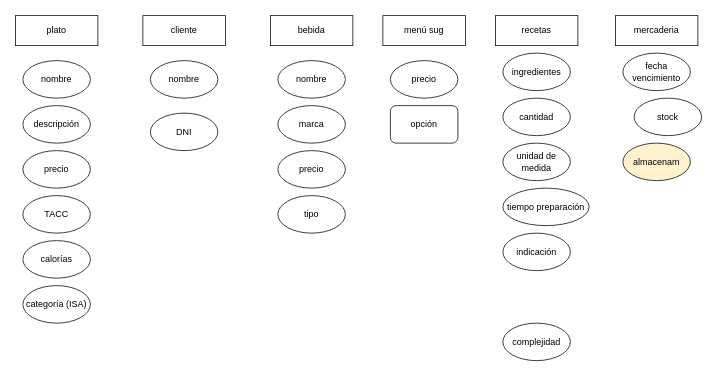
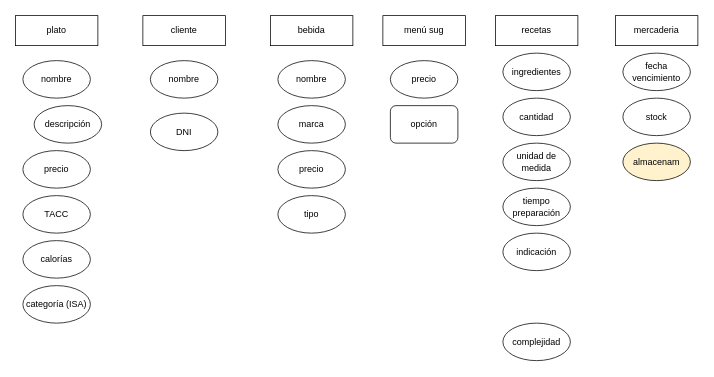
- <mxCell id="19" value="stock" style="ellipse;whiteSpace=wrap;html=1;" parent="1" vertex="1"><mxGeometry x="845" y="130" width="90" height="50" as="geometry" /></mxCell>
+ <mxCell id="19" value="stock" style="ellipse;whiteSpace=wrap;html=1;" parent="1" vertex="1"><mxGeometry x="830" y="130" width="90" height="50" as="geometry" /></mxCell>
- <mxCell id="4" value="descripción" style="ellipse;whiteSpace=wrap;html=1;" parent="1" vertex="1"><mxGeometry x="30" y="140" width="90" height="50" as="geometry" /></mxCell>
+ <mxCell id="4" value="descripción" style="ellipse;whiteSpace=wrap;html=1;" parent="1" vertex="1"><mxGeometry x="45" y="140" width="90" height="50" as="geometry" /></mxCell>
- <mxCell id="16" value="tiempo preparación" style="ellipse;whiteSpace=wrap;html=1;" parent="1" vertex="1"><mxGeometry x="670" y="250" width="115" height="50" as="geometry" /></mxCell>
+ <mxCell id="16" value="tiempo preparación" style="ellipse;whiteSpace=wrap;html=1;" parent="1" vertex="1"><mxGeometry x="670" y="250" width="90" height="50" as="geometry" /></mxCell>
